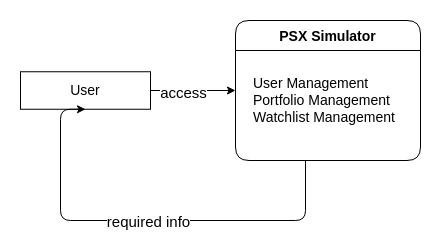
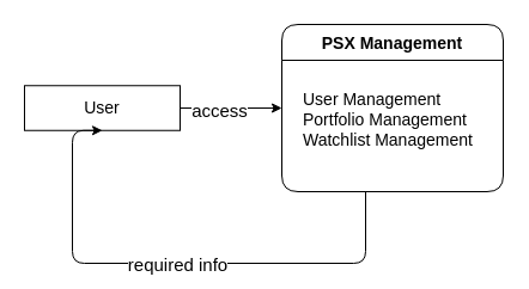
- <mxCell id="4" value="PSX Simulator" style="swimlane;rounded=1;startSize=30;fontSize=14;" parent="1" vertex="1"><mxGeometry x="235" y="20" width="185" height="140" as="geometry"><mxRectangle x="460" y="170" width="50" height="40" as="alternateBounds" /></mxGeometry></mxCell>
+ <mxCell id="4" value="PSX Management" style="swimlane;rounded=1;startSize=30;fontSize=14;" parent="1" vertex="1"><mxGeometry x="235" y="20" width="185" height="140" as="geometry"><mxRectangle x="460" y="170" width="50" height="40" as="alternateBounds" /></mxGeometry></mxCell>
